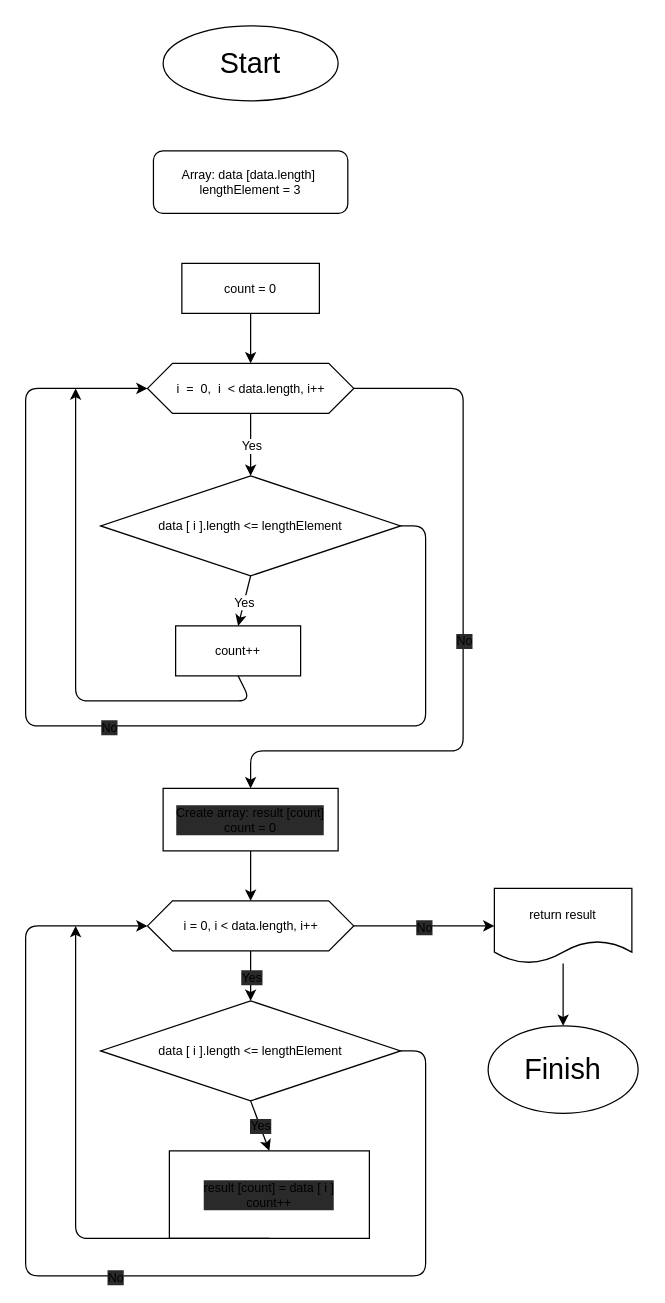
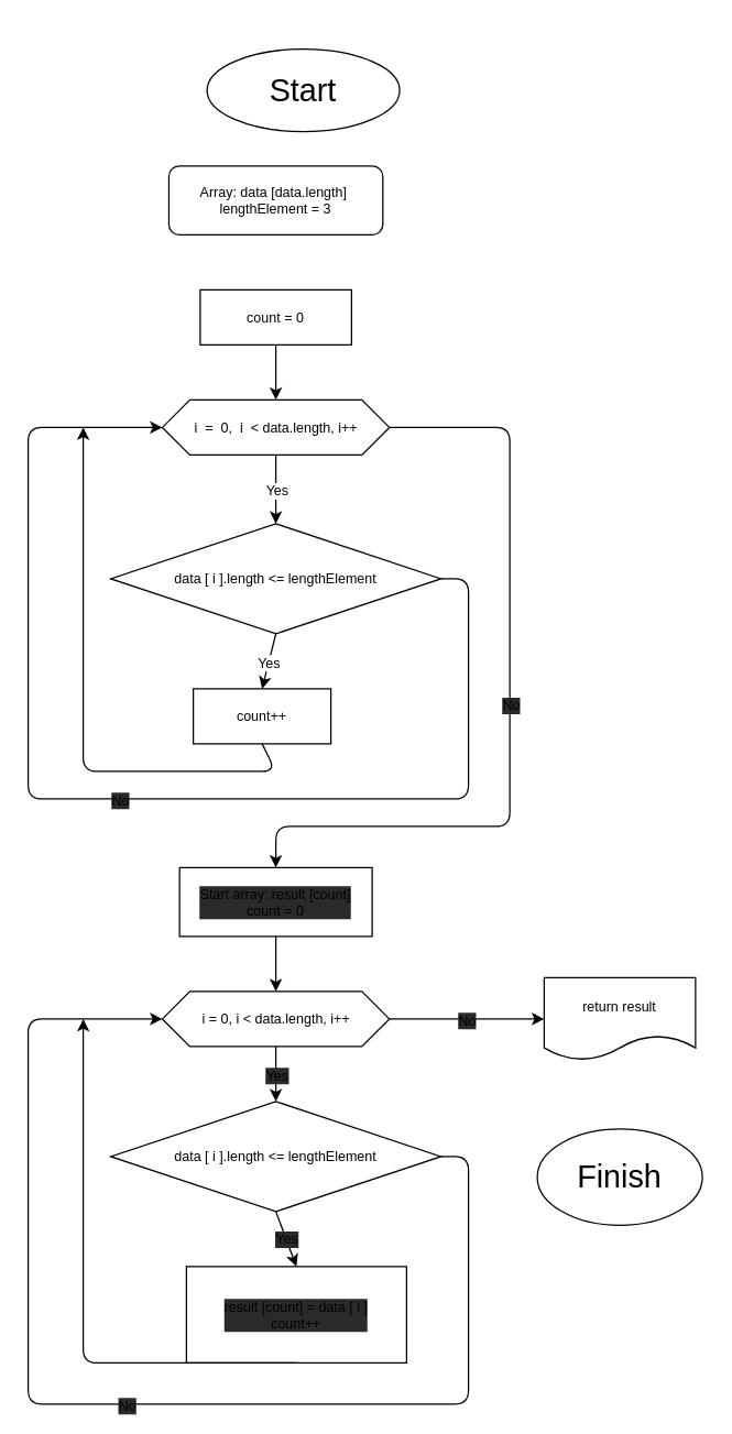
- <mxCell id="2" value="Start" style="ellipse;whiteSpace=wrap;html=1;fontSize=23;" vertex="1" parent="1"><mxGeometry x="130" y="20" width="140" height="60" as="geometry" /></mxCell>
+ <mxCell id="2" value="Start" style="ellipse;whiteSpace=wrap;html=1;fontSize=23;" vertex="1" parent="1"><mxGeometry x="150" y="35" width="140" height="60" as="geometry" /></mxCell>
- <mxCell id="17" value="Create array: result [count]&lt;br&gt;count = 0" style="rounded=0;whiteSpace=wrap;html=1;labelBackgroundColor=#2A2A2A;fontSize=10;" vertex="1" parent="1"><mxGeometry x="130" y="630" width="140" height="50" as="geometry" /></mxCell>
+ <mxCell id="17" value="Start array: result [count]&lt;br&gt;count = 0" style="rounded=0;whiteSpace=wrap;html=1;labelBackgroundColor=#2A2A2A;fontSize=10;" vertex="1" parent="1"><mxGeometry x="130" y="630" width="140" height="50" as="geometry" /></mxCell>
- <mxCell id="30" value="" style="edgeStyle=none;html=1;fontSize=10;" edge="1" parent="1" source="31" target="34"><mxGeometry relative="1" as="geometry" /></mxCell>
